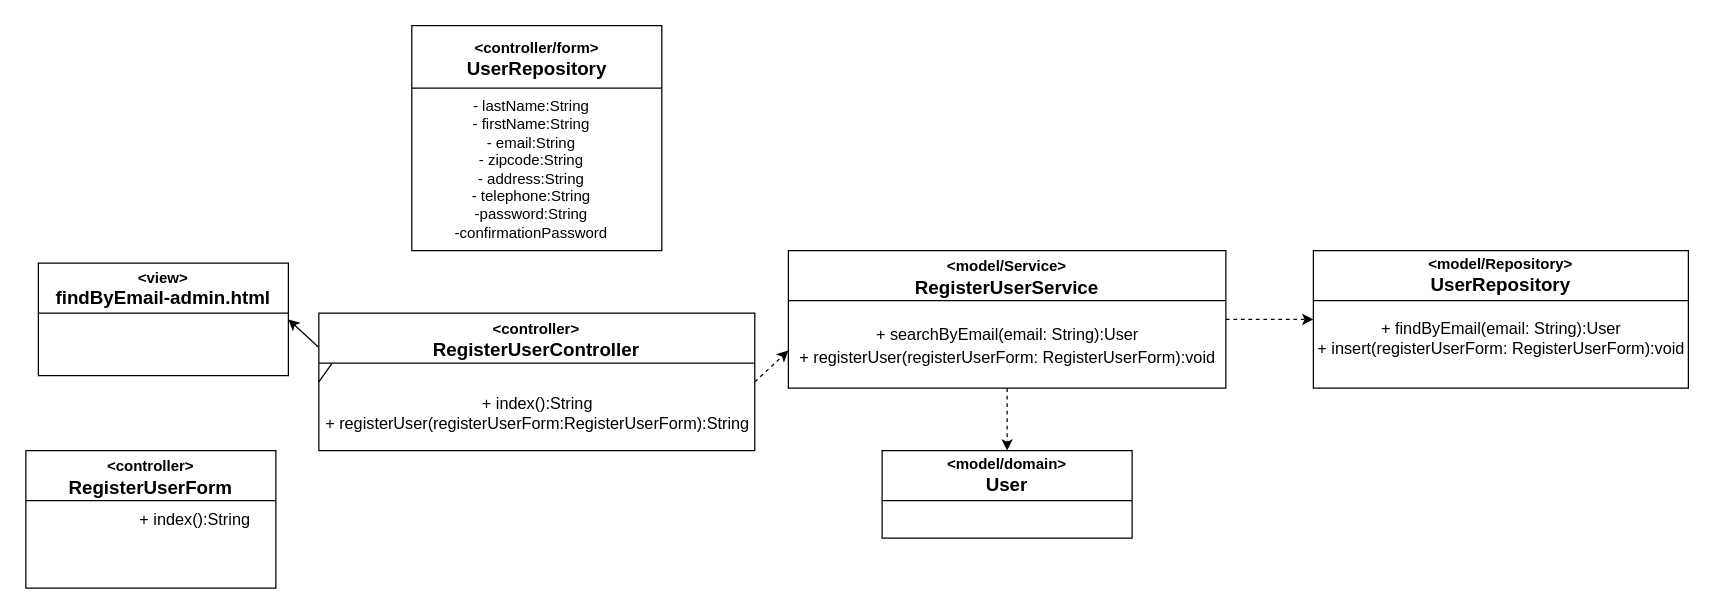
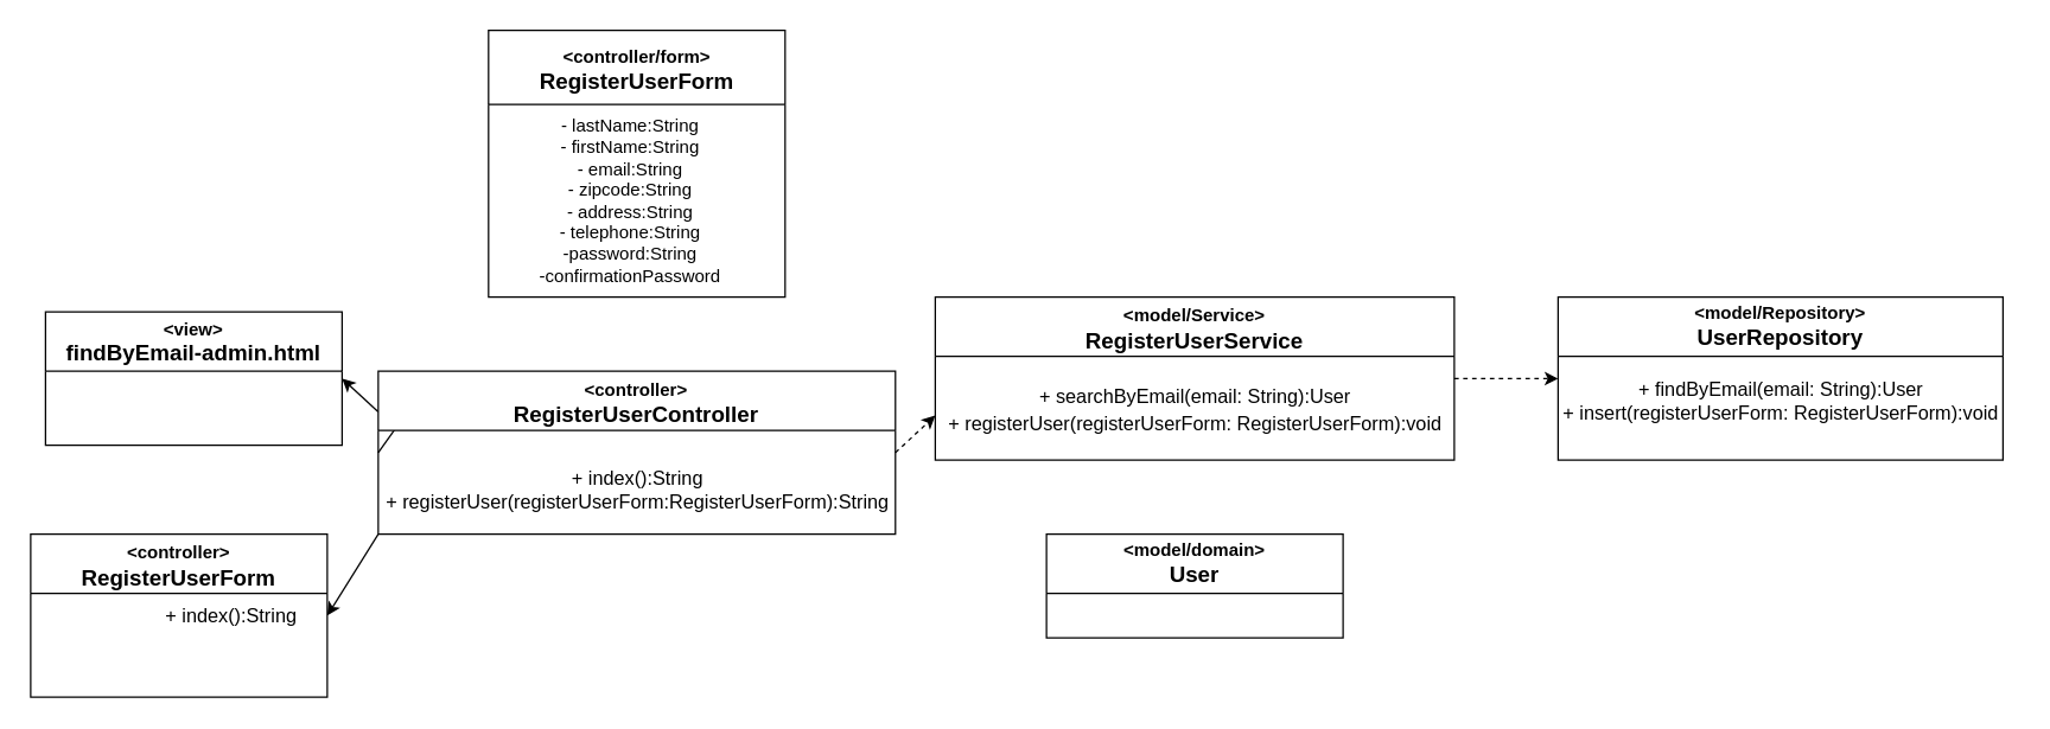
- <mxCell id="15" value="&lt;font style=&quot;font-size: 12px;&quot;&gt;&amp;lt;controller/form&amp;gt;&lt;/font&gt;&lt;br&gt;UserRepository" style="swimlane;whiteSpace=wrap;html=1;fontSize=15;startSize=50;" parent="1" vertex="1"><mxGeometry x="328.75" y="20" width="200" height="180" as="geometry" /></mxCell>
+ <mxCell id="15" value="&lt;font style=&quot;font-size: 12px;&quot;&gt;&amp;lt;controller/form&amp;gt;&lt;/font&gt;&lt;br&gt;RegisterUserForm" style="swimlane;whiteSpace=wrap;html=1;fontSize=15;startSize=50;" parent="1" vertex="1"><mxGeometry x="328.75" y="20" width="200" height="180" as="geometry" /></mxCell>
- <mxCell id="3" style="edgeStyle=none;html=1;exitX=0.5;exitY=1;exitDx=0;exitDy=0;entryX=0.5;entryY=0;entryDx=0;entryDy=0;dashed=1;fontSize=13;" parent="1" source="5" target="2" edge="1"><mxGeometry relative="1" as="geometry" /></mxCell>
+ <mxCell id="11" style="edgeStyle=none;html=1;exitX=0;exitY=1;exitDx=0;exitDy=0;fontSize=15;entryX=1;entryY=0.5;entryDx=0;entryDy=0;" parent="1" source="13" target="19" edge="1"><mxGeometry relative="1" as="geometry"><mxPoint x="300" y="360" as="targetPoint" /></mxGeometry></mxCell>
